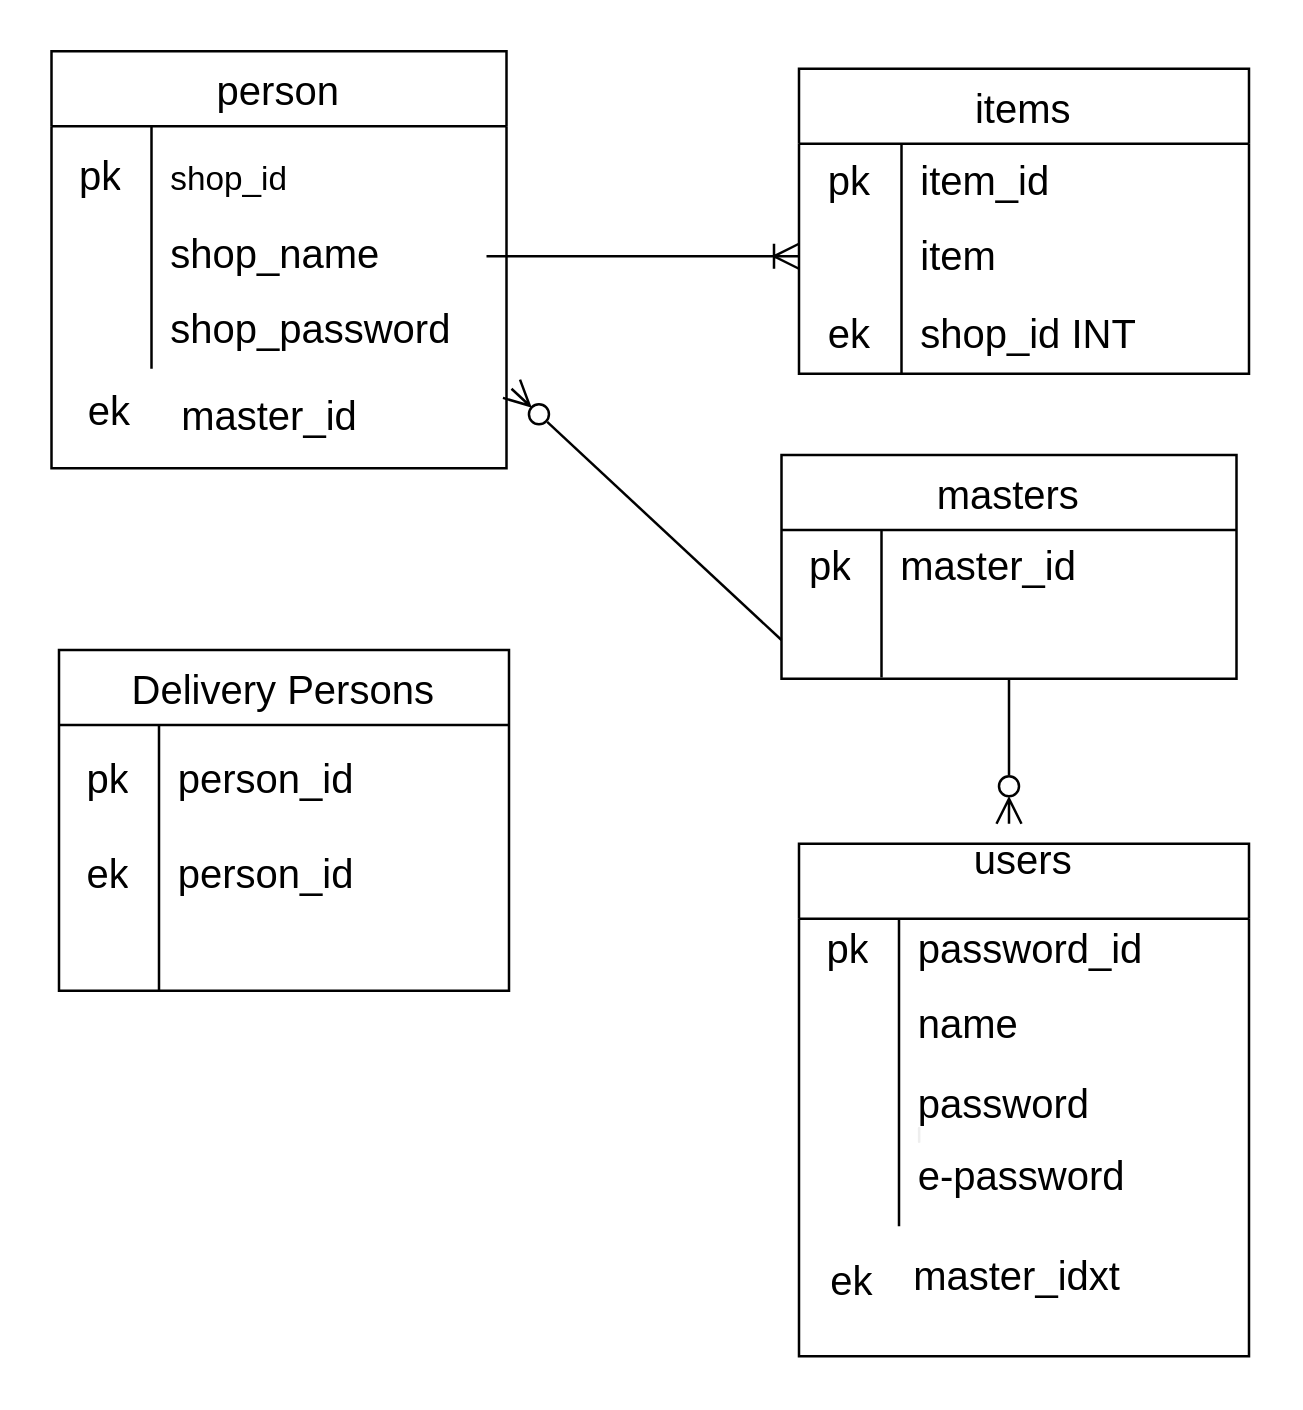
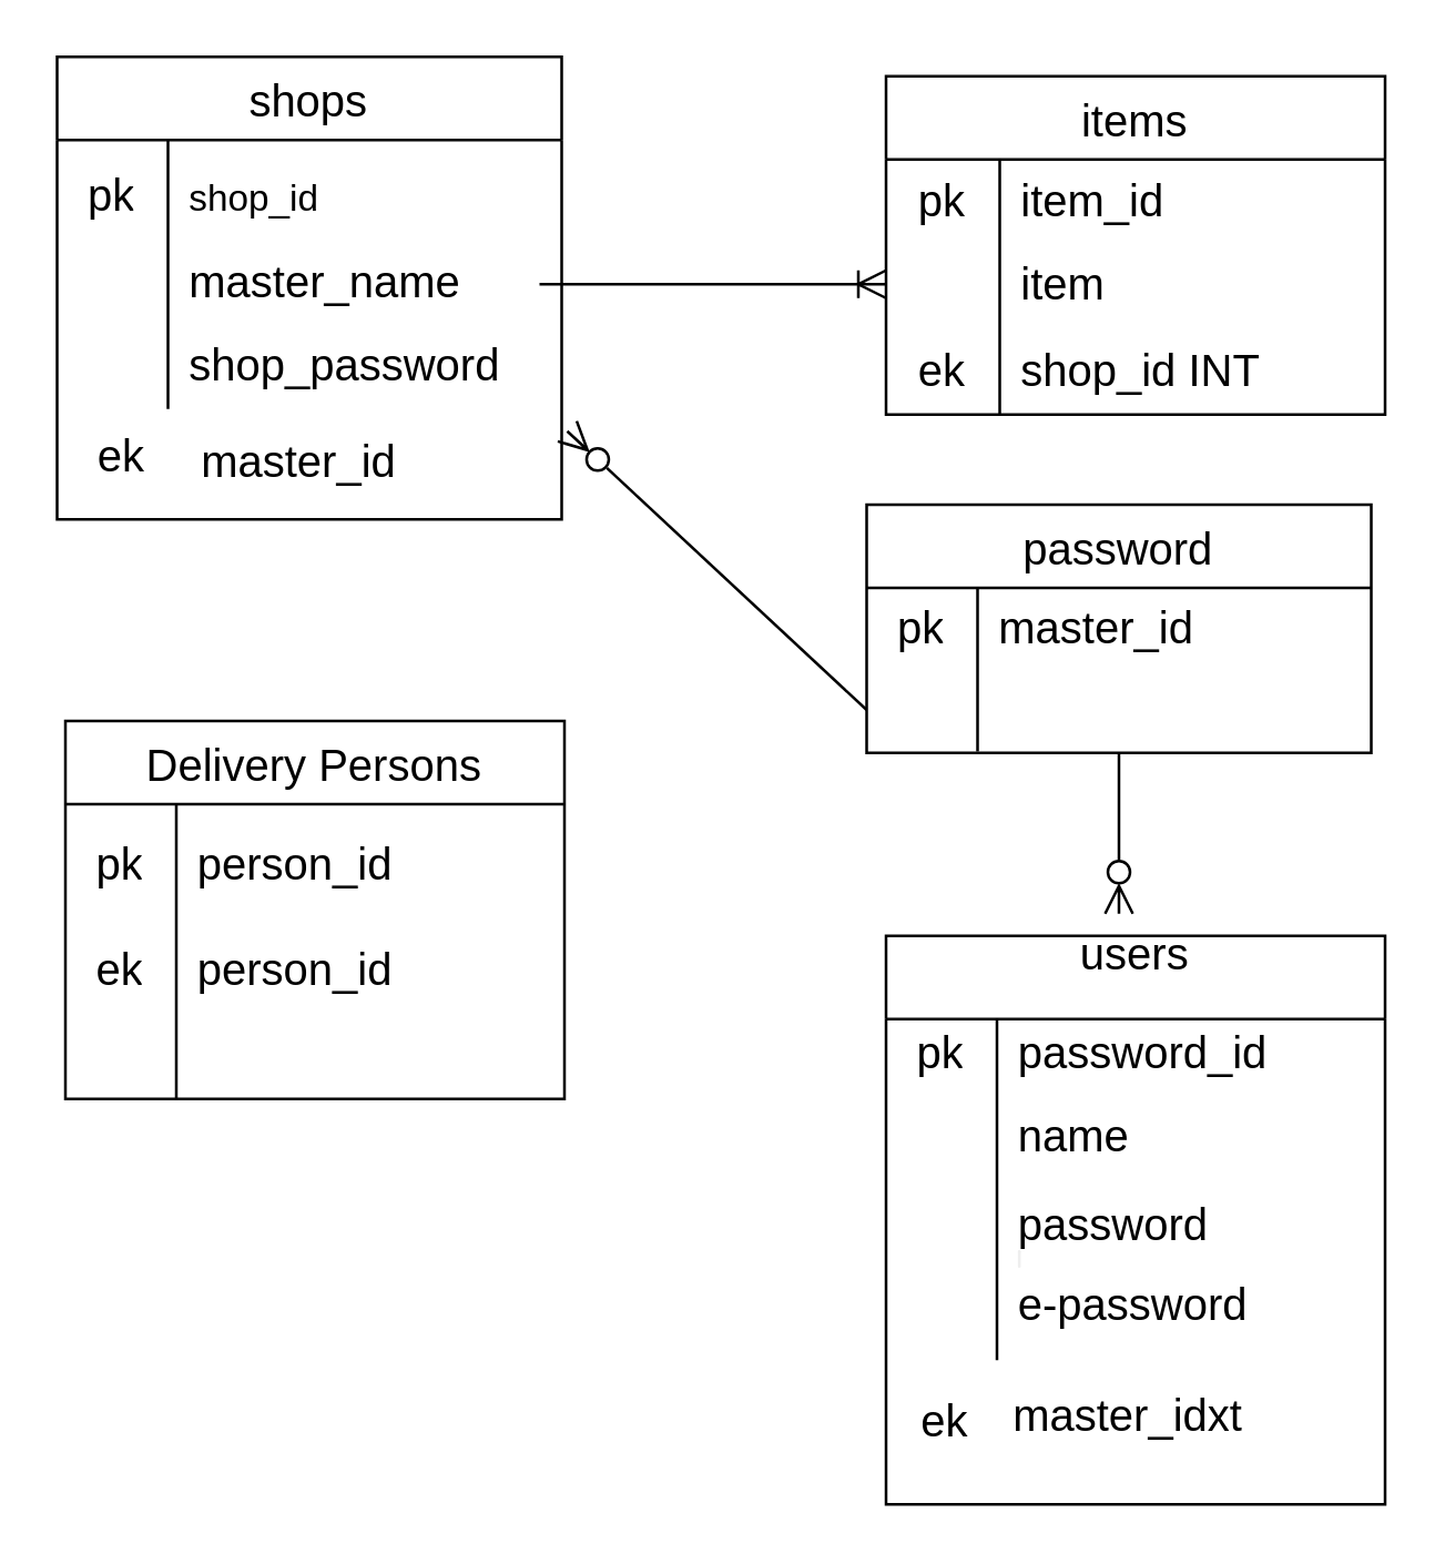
- <mxCell id="2" value="person" style="shape=table;startSize=30;container=1;collapsible=0;childLayout=tableLayout;fixedRows=1;rowLines=0;fontStyle=0;strokeColor=default;fontSize=16;" parent="1" vertex="1"><mxGeometry x="20" y="20" width="182" height="166.75" as="geometry" /></mxCell>
+ <mxCell id="2" value="shops" style="shape=table;startSize=30;container=1;collapsible=0;childLayout=tableLayout;fixedRows=1;rowLines=0;fontStyle=0;strokeColor=default;fontSize=16;" parent="1" vertex="1"><mxGeometry x="20" y="20" width="182" height="166.75" as="geometry" /></mxCell>
- <mxCell id="8" value="shop_name&lt;div&gt;&lt;br&gt;&lt;/div&gt;" style="shape=partialRectangle;html=1;whiteSpace=wrap;connectable=0;fillColor=none;top=0;left=0;bottom=0;right=0;align=left;spacingLeft=6;overflow=hidden;strokeColor=inherit;fontSize=16;" parent="6" vertex="1"><mxGeometry x="40" width="142" height="30" as="geometry"><mxRectangle width="142" height="30" as="alternateBounds" /></mxGeometry></mxCell>
+ <mxCell id="8" value="master_name&lt;div&gt;&lt;br&gt;&lt;/div&gt;" style="shape=partialRectangle;html=1;whiteSpace=wrap;connectable=0;fillColor=none;top=0;left=0;bottom=0;right=0;align=left;spacingLeft=6;overflow=hidden;strokeColor=inherit;fontSize=16;" parent="6" vertex="1"><mxGeometry x="40" width="142" height="30" as="geometry"><mxRectangle width="142" height="30" as="alternateBounds" /></mxGeometry></mxCell>
- <mxCell id="26" value="masters" style="shape=table;startSize=30;container=1;collapsible=0;childLayout=tableLayout;fixedRows=1;rowLines=0;fontStyle=0;strokeColor=default;fontSize=16;" vertex="1" parent="1"><mxGeometry x="312" y="181.5" width="182" height="89.5" as="geometry" /></mxCell>
+ <mxCell id="26" value="password" style="shape=table;startSize=30;container=1;collapsible=0;childLayout=tableLayout;fixedRows=1;rowLines=0;fontStyle=0;strokeColor=default;fontSize=16;" vertex="1" parent="1"><mxGeometry x="312" y="181.5" width="182" height="89.5" as="geometry" /></mxCell>
